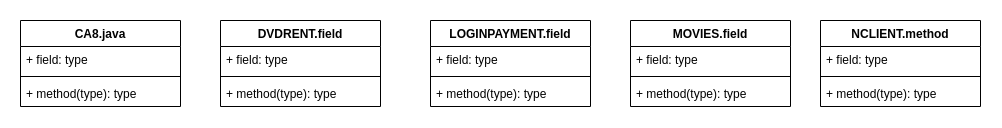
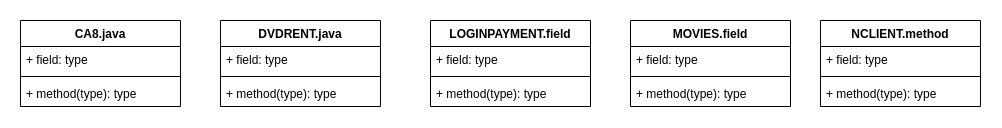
- <mxCell id="6" value="DVDRENT.field&#10;" style="swimlane;fontStyle=1;align=center;verticalAlign=top;childLayout=stackLayout;horizontal=1;startSize=26;horizontalStack=0;resizeParent=1;resizeParentMax=0;resizeLast=0;collapsible=1;marginBottom=0;" vertex="1" parent="1"><mxGeometry x="220" y="20" width="160" height="86" as="geometry" /></mxCell>
+ <mxCell id="6" value="DVDRENT.java&#10;" style="swimlane;fontStyle=1;align=center;verticalAlign=top;childLayout=stackLayout;horizontal=1;startSize=26;horizontalStack=0;resizeParent=1;resizeParentMax=0;resizeLast=0;collapsible=1;marginBottom=0;" vertex="1" parent="1"><mxGeometry x="220" y="20" width="160" height="86" as="geometry" /></mxCell>
